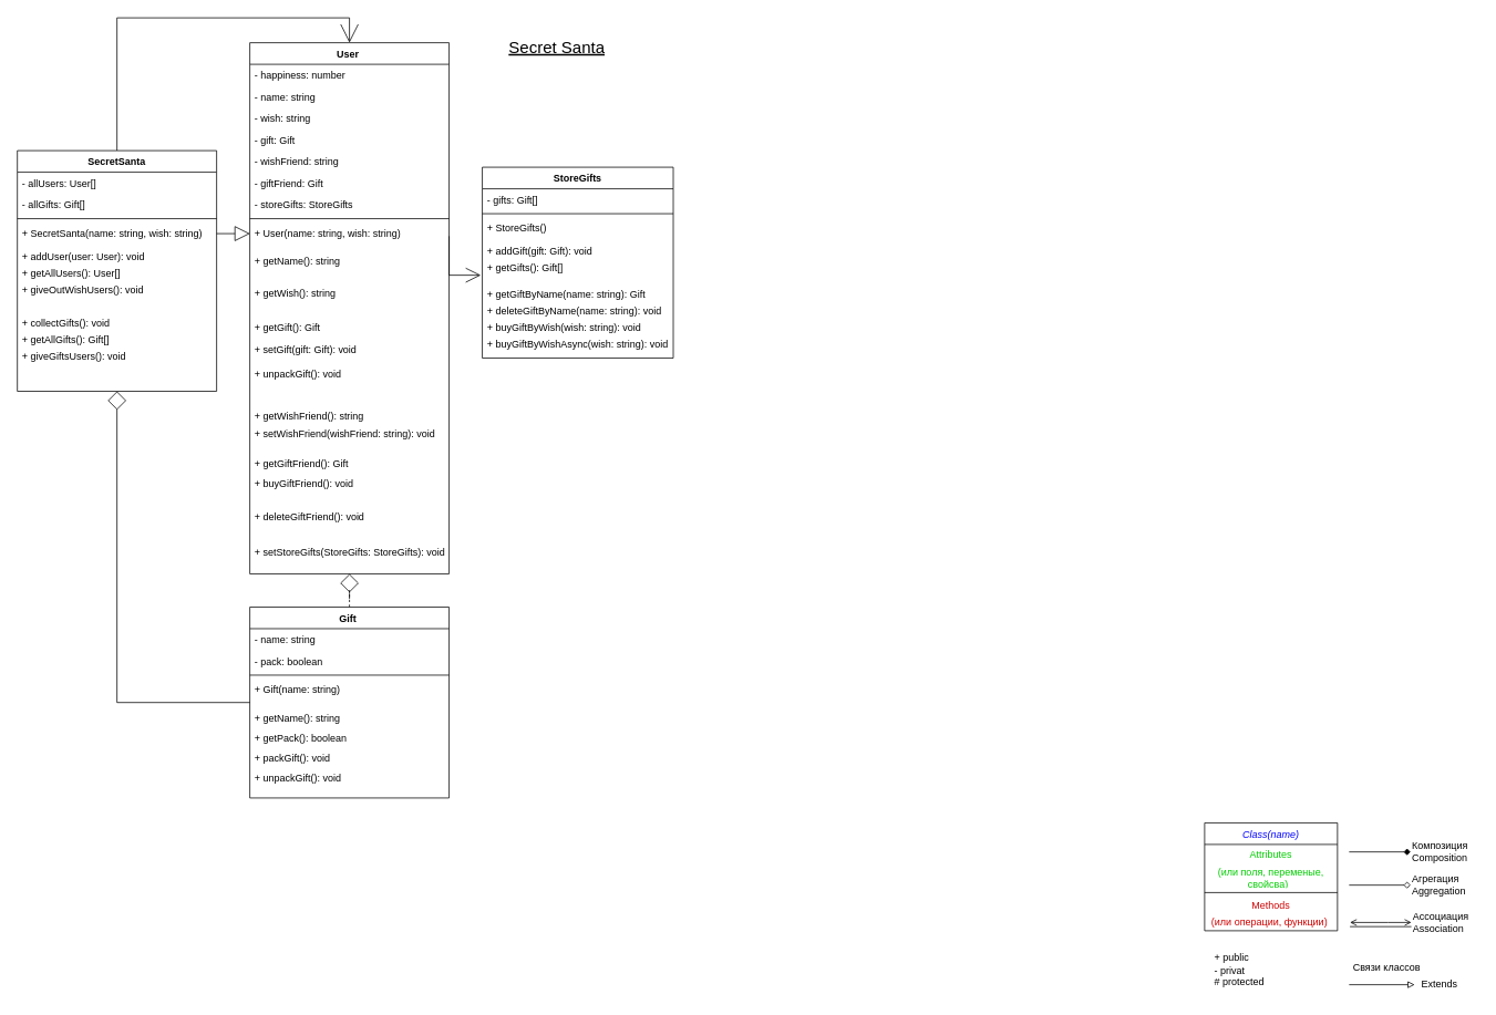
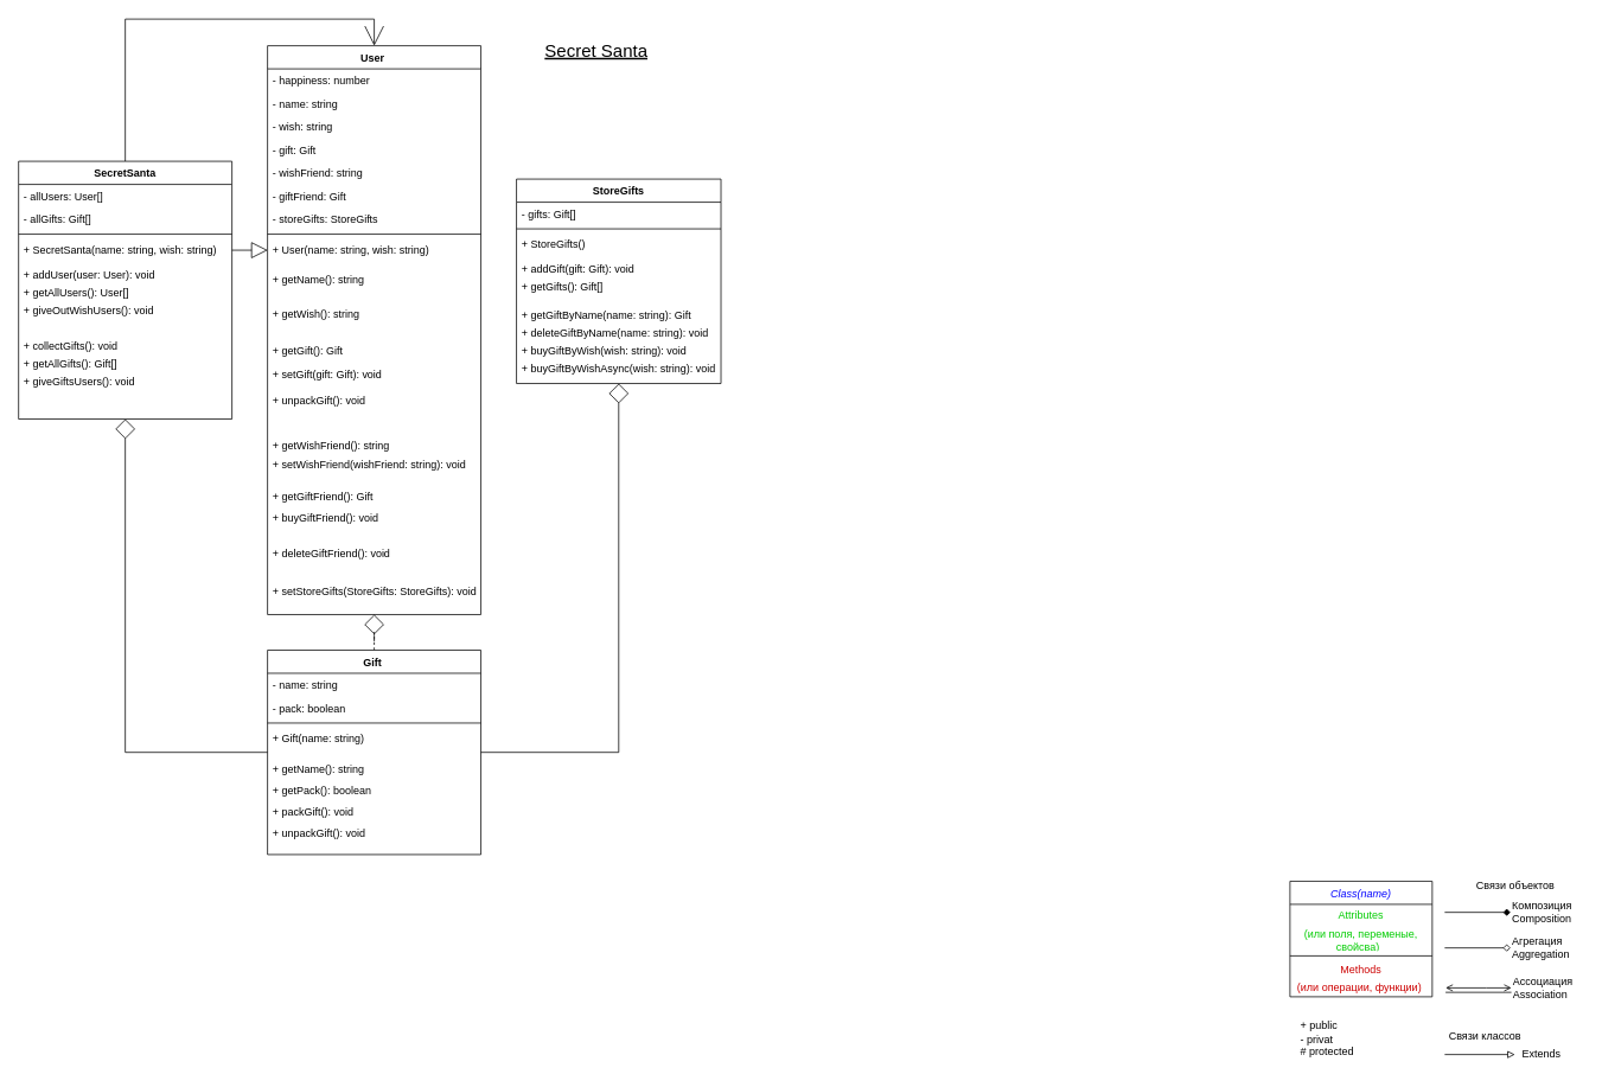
- <mxCell id="66" value="" style="edgeStyle=orthogonalEdgeStyle;rounded=0;orthogonalLoop=1;jettySize=auto;html=1;strokeColor=#000000;endArrow=open;endFill=0;endSize=16;exitX=1;exitY=0.5;exitDx=0;exitDy=0;entryX=-0.008;entryY=0.691;entryDx=0;entryDy=0;entryPerimeter=0;" parent="1" source="41" target="73" edge="1"><mxGeometry relative="1" as="geometry"><mxPoint x="630.23" y="329.68" as="targetPoint" /><Array as="points"><mxPoint x="540" y="330" /></Array></mxGeometry></mxCell>
+ <mxCell id="21" value="" style="edgeStyle=orthogonalEdgeStyle;rounded=0;jumpSize=18;orthogonalLoop=1;jettySize=auto;html=1;startArrow=none;startFill=0;endArrow=diamond;endFill=0;endSize=20;strokeColor=#000000;strokeWidth=1;entryX=0.5;entryY=1;entryDx=0;entryDy=0;" parent="1" source="23" edge="1" target="68"><mxGeometry relative="1" as="geometry"><mxPoint x="740" y="410" as="targetPoint" /></mxGeometry></mxCell>
+ <mxCell id="61" value="Связи объектов&amp;nbsp;" style="text;html=1;strokeColor=none;fillColor=none;align=center;verticalAlign=middle;whiteSpace=wrap;rounded=0;" parent="1" vertex="1"><mxGeometry x="1651" y="980" width="109" height="30" as="geometry" /></mxCell>
